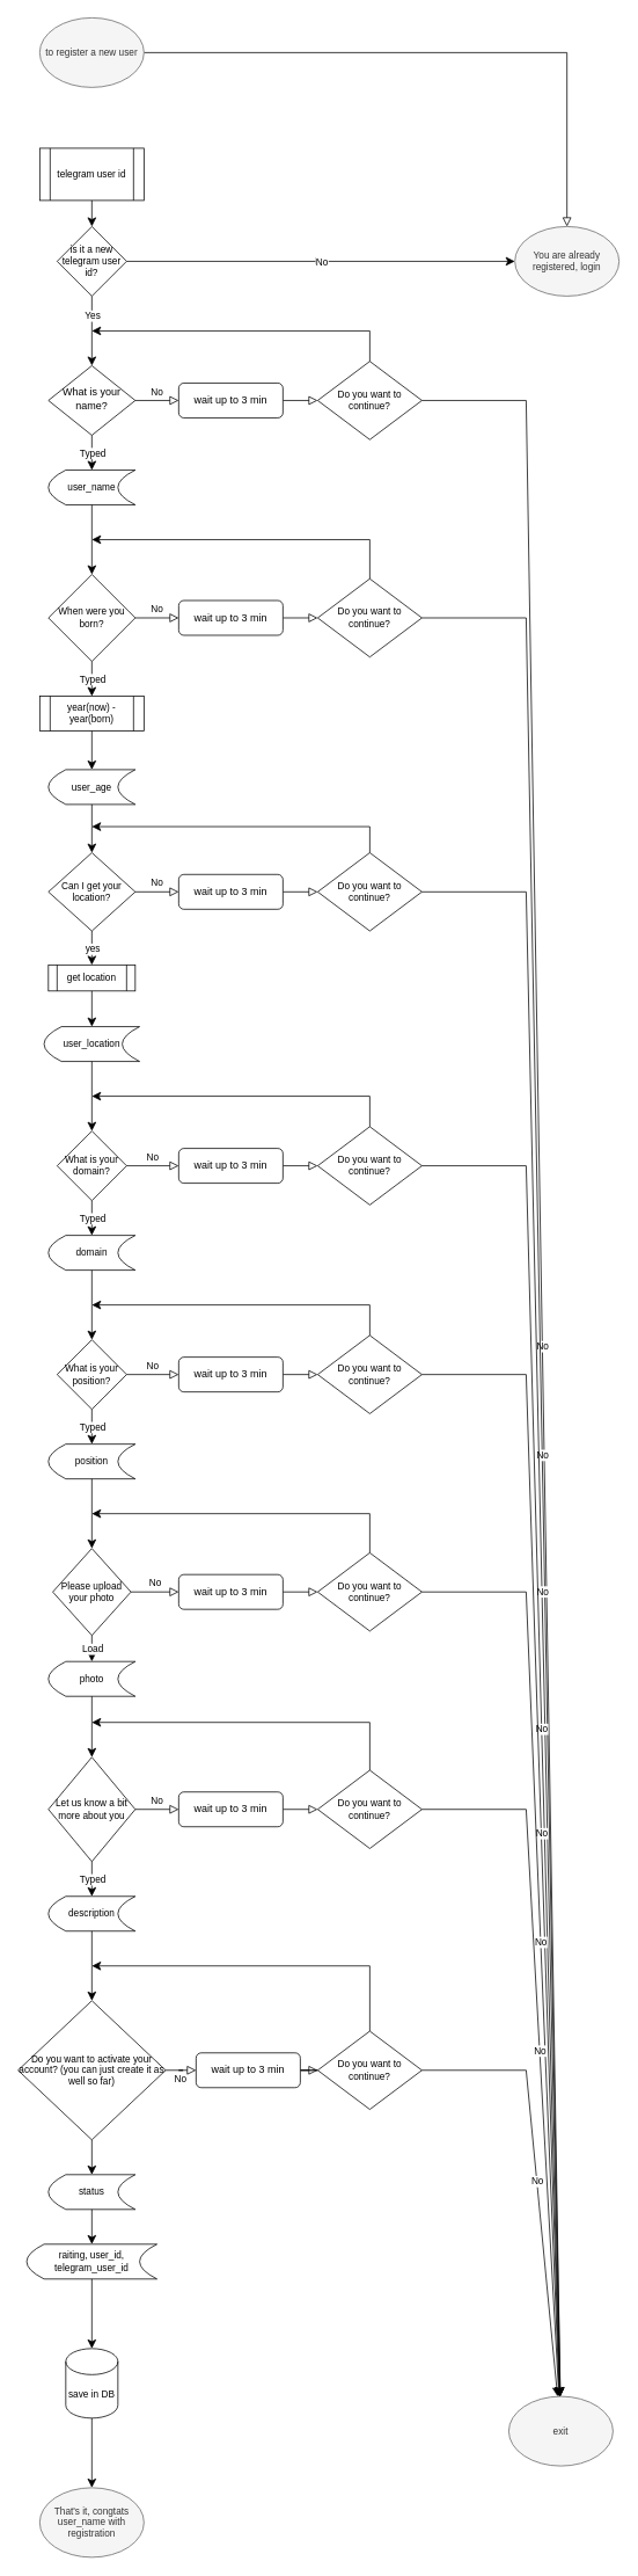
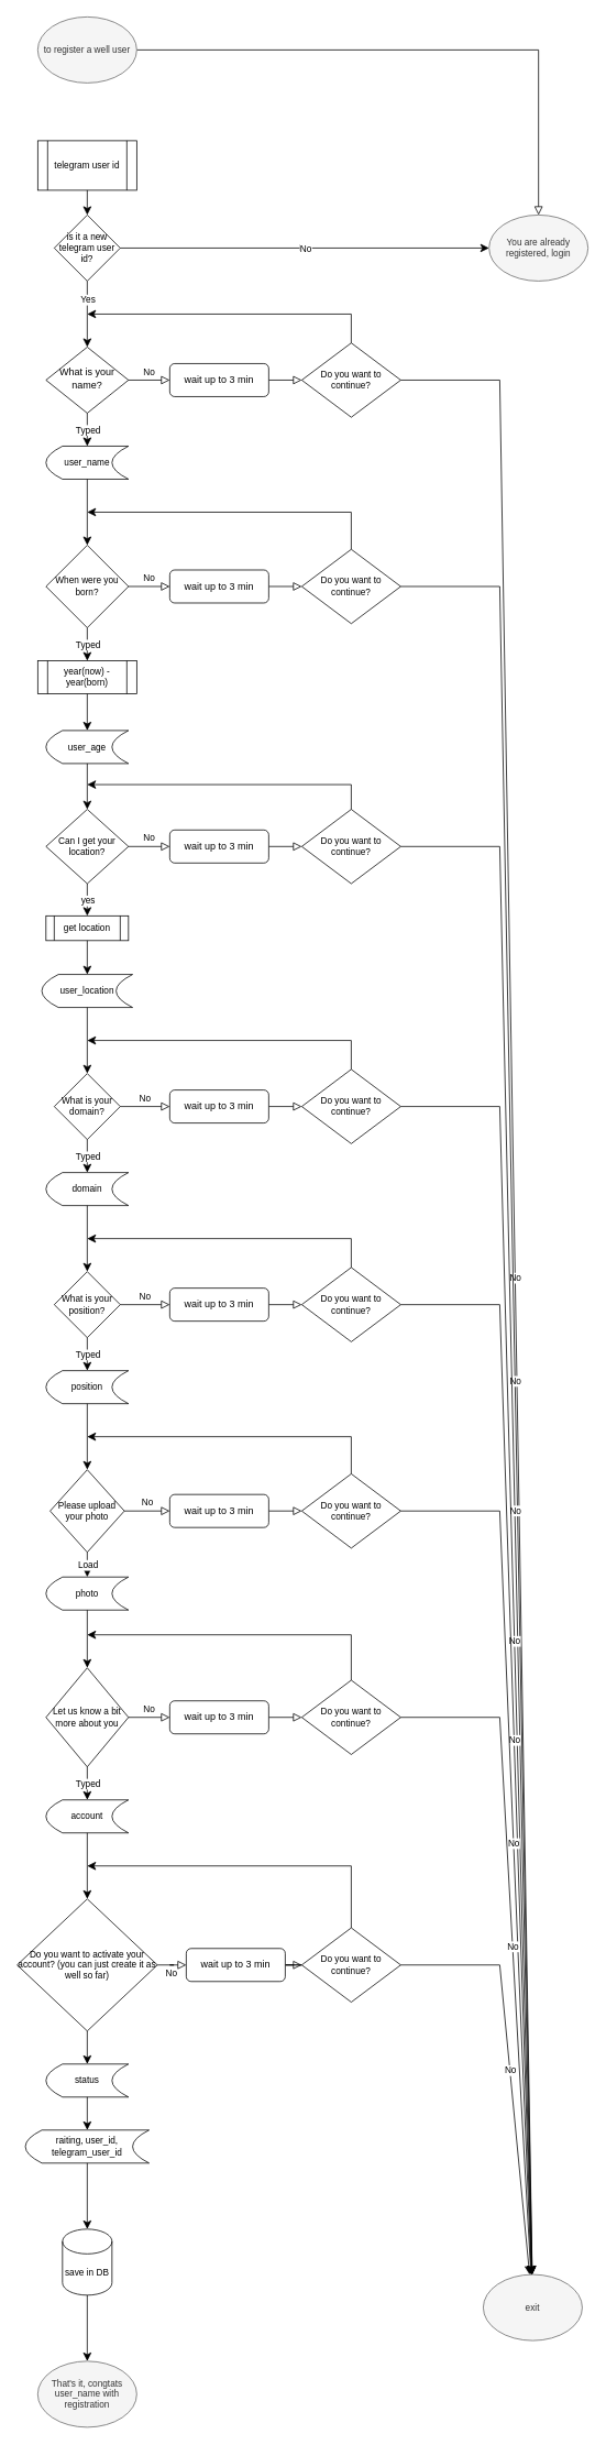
- <mxCell id="52" value="to register a new user" style="ellipse;whiteSpace=wrap;html=1;fontFamily=Helvetica;fontSize=11;fontColor=#333333;fillColor=#f5f5f5;strokeColor=#666666;" vertex="1" parent="1"><mxGeometry x="45" y="20" width="120" height="80" as="geometry" /></mxCell>
+ <mxCell id="52" value="to register a well user" style="ellipse;whiteSpace=wrap;html=1;fontFamily=Helvetica;fontSize=11;fontColor=#333333;fillColor=#f5f5f5;strokeColor=#666666;" vertex="1" parent="1"><mxGeometry x="45" y="20" width="120" height="80" as="geometry" /></mxCell>
- <mxCell id="43" value="description" style="shape=dataStorage;whiteSpace=wrap;html=1;fixedSize=1;fontFamily=Helvetica;fontSize=11;fontColor=default;" vertex="1" parent="1"><mxGeometry x="55" y="2180" width="100" height="40" as="geometry" /></mxCell>
+ <mxCell id="43" value="account" style="shape=dataStorage;whiteSpace=wrap;html=1;fixedSize=1;fontFamily=Helvetica;fontSize=11;fontColor=default;" vertex="1" parent="1"><mxGeometry x="55" y="2180" width="100" height="40" as="geometry" /></mxCell>
